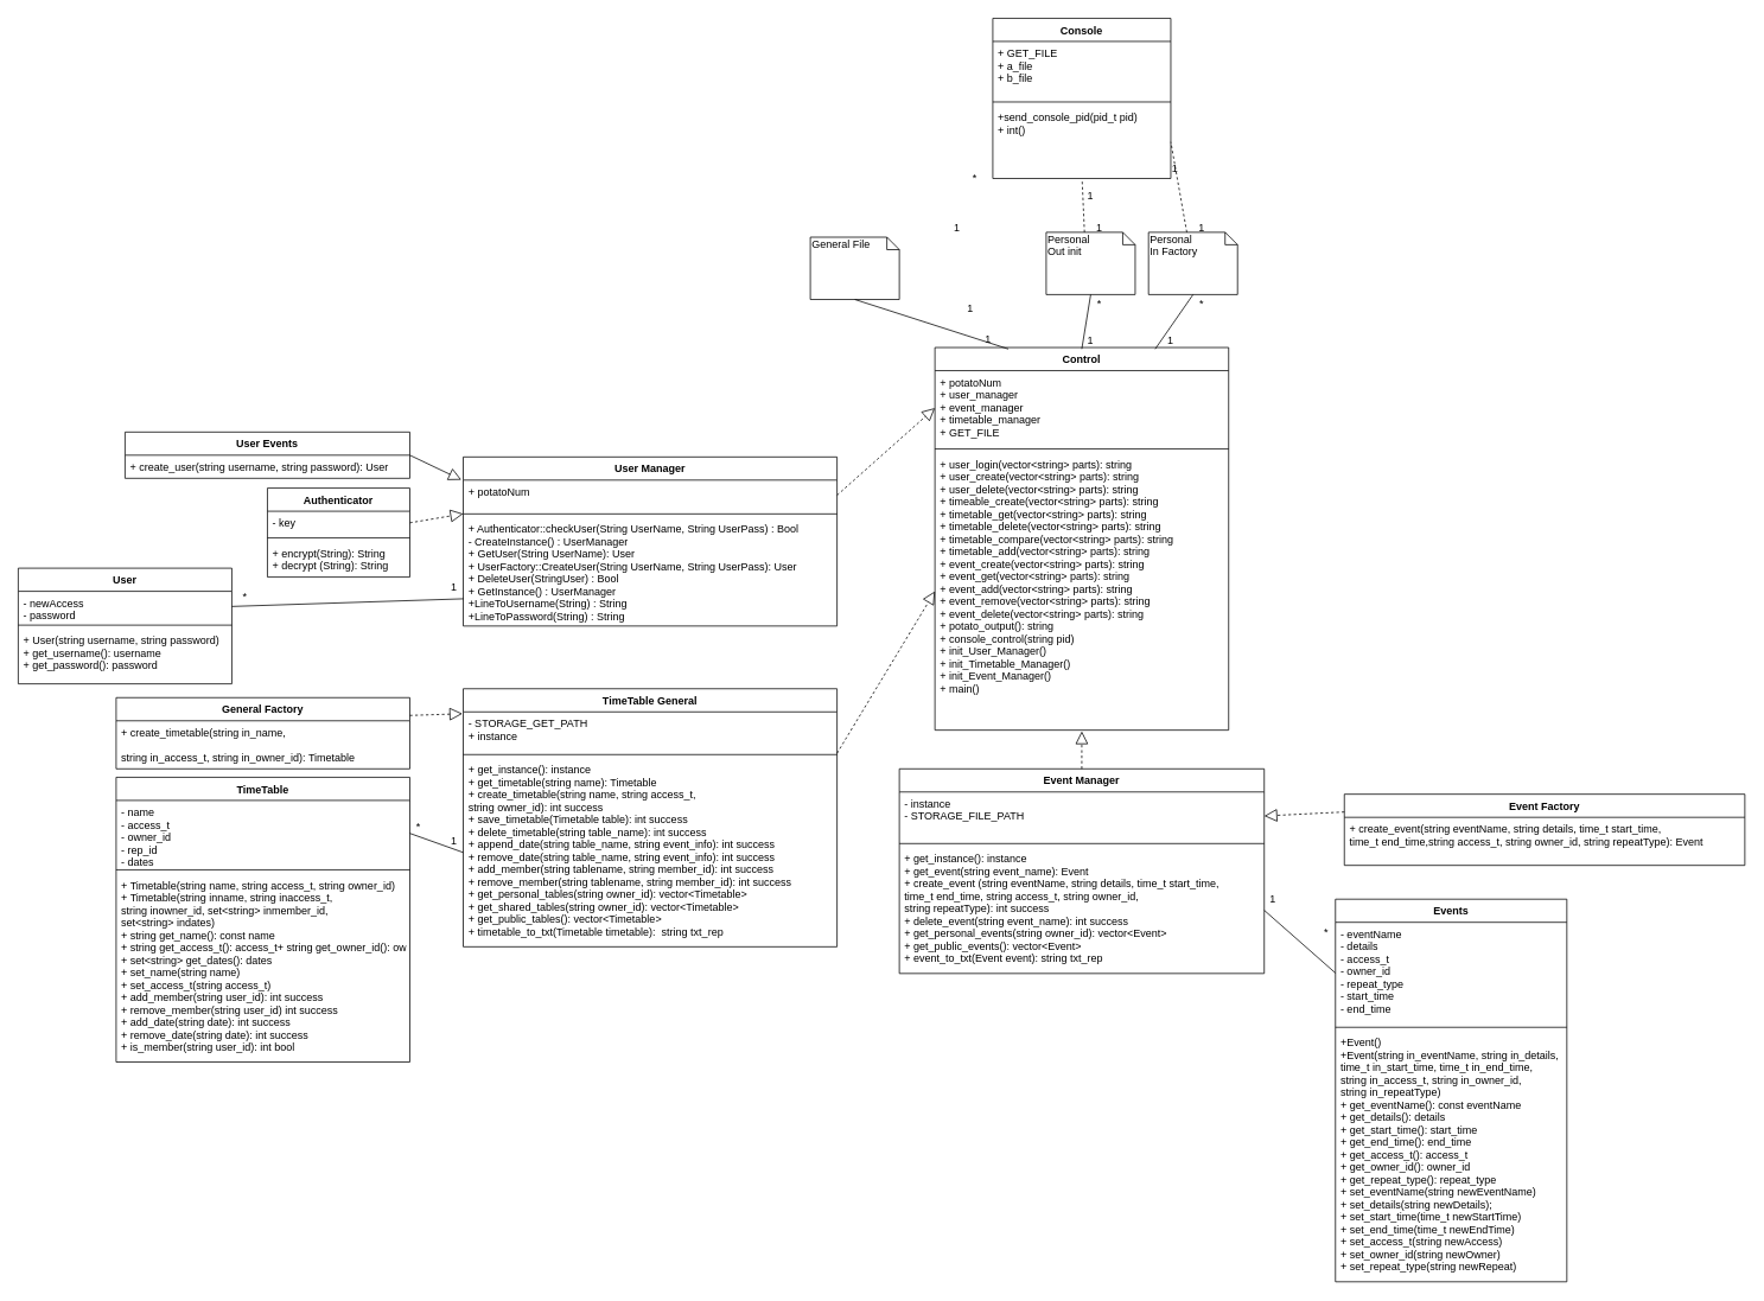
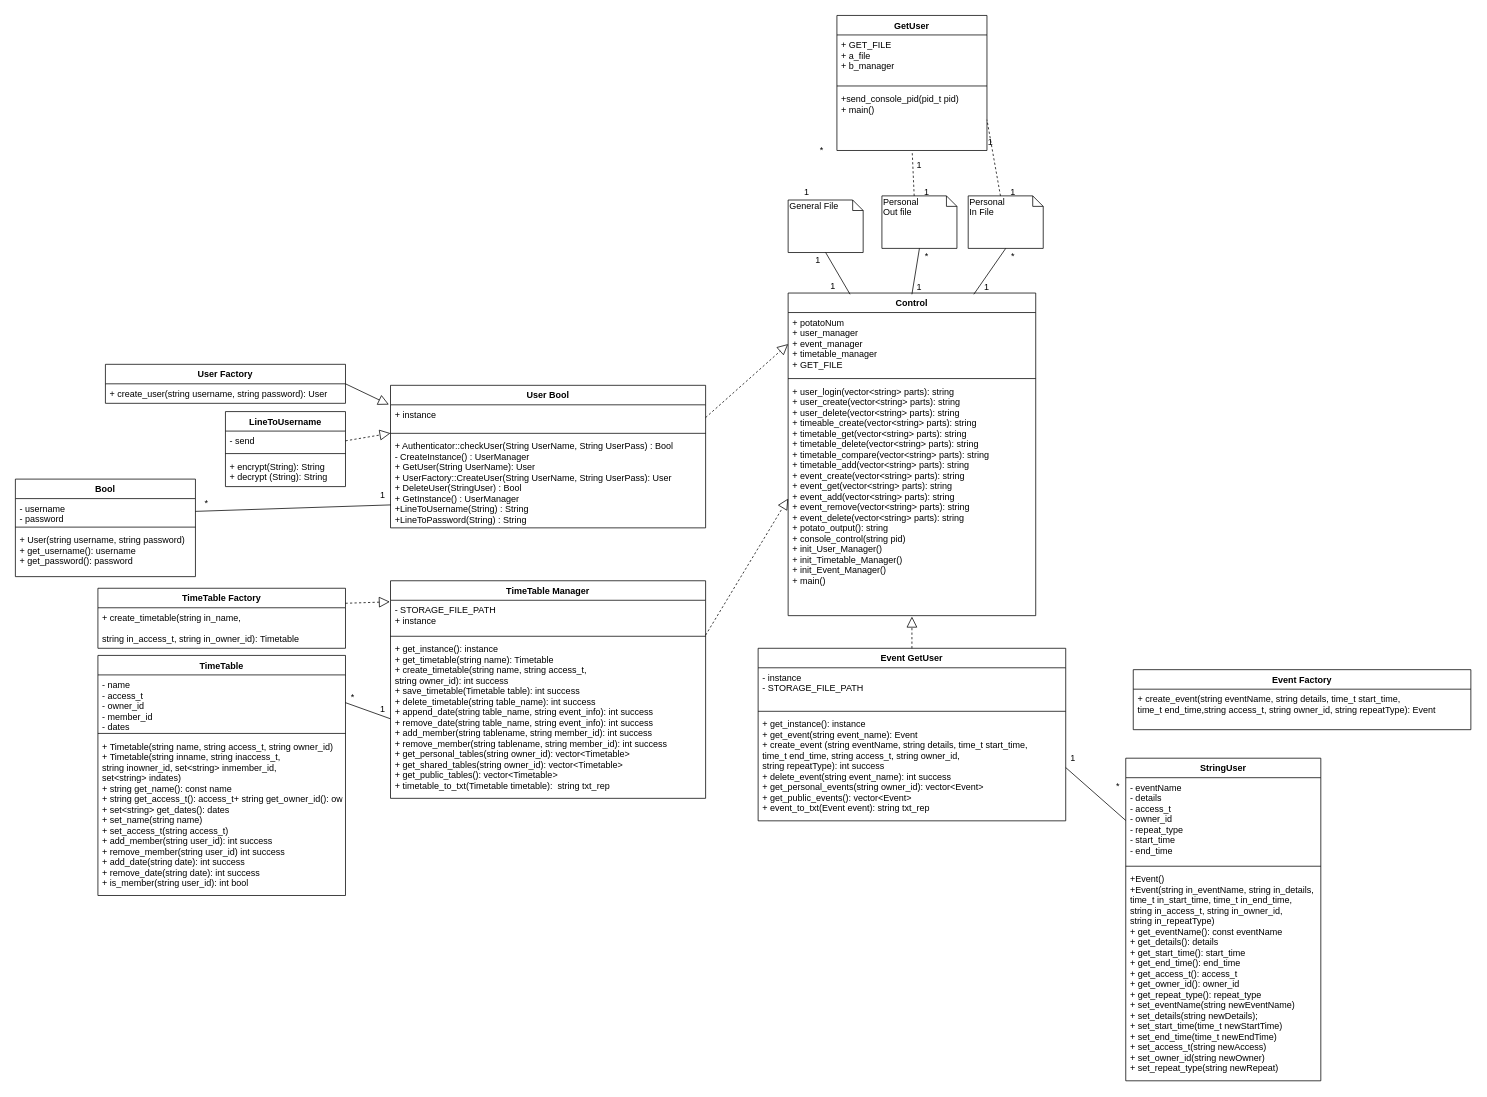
- <mxCell id="50" value="Console" style="swimlane;fontStyle=1;align=center;verticalAlign=top;childLayout=stackLayout;horizontal=1;startSize=26;horizontalStack=0;resizeParent=1;resizeParentMax=0;resizeLast=0;collapsible=1;marginBottom=0;" parent="1" vertex="1"><mxGeometry x="1115" y="20" width="200" height="180" as="geometry" /></mxCell>
+ <mxCell id="50" value="GetUser" style="swimlane;fontStyle=1;align=center;verticalAlign=top;childLayout=stackLayout;horizontal=1;startSize=26;horizontalStack=0;resizeParent=1;resizeParentMax=0;resizeLast=0;collapsible=1;marginBottom=0;" parent="1" vertex="1"><mxGeometry x="1115" y="20" width="200" height="180" as="geometry" /></mxCell>
- <mxCell id="51" value="+ GET_FILE&#10;+ a_file&#10;+ b_file&#10;&#10;&#10;" style="text;strokeColor=none;fillColor=none;align=left;verticalAlign=top;spacingLeft=4;spacingRight=4;overflow=hidden;rotatable=0;points=[[0,0.5],[1,0.5]];portConstraint=eastwest;" parent="50" vertex="1"><mxGeometry y="26" width="200" height="64" as="geometry" /></mxCell>
+ <mxCell id="51" value="+ GET_FILE&#10;+ a_file&#10;+ b_manager&#10;&#10;&#10;" style="text;strokeColor=none;fillColor=none;align=left;verticalAlign=top;spacingLeft=4;spacingRight=4;overflow=hidden;rotatable=0;points=[[0,0.5],[1,0.5]];portConstraint=eastwest;" parent="50" vertex="1"><mxGeometry y="26" width="200" height="64" as="geometry" /></mxCell>
- <mxCell id="53" value="+send_console_pid(pid_t pid)&#10;+ int()" style="text;strokeColor=none;fillColor=none;align=left;verticalAlign=top;spacingLeft=4;spacingRight=4;overflow=hidden;rotatable=0;points=[[0,0.5],[1,0.5]];portConstraint=eastwest;" parent="50" vertex="1"><mxGeometry y="98" width="200" height="82" as="geometry" /></mxCell>
+ <mxCell id="53" value="+send_console_pid(pid_t pid)&#10;+ main()" style="text;strokeColor=none;fillColor=none;align=left;verticalAlign=top;spacingLeft=4;spacingRight=4;overflow=hidden;rotatable=0;points=[[0,0.5],[1,0.5]];portConstraint=eastwest;" parent="50" vertex="1"><mxGeometry y="98" width="200" height="82" as="geometry" /></mxCell>
- <mxCell id="72" value="&lt;div&gt;Personal&lt;/div&gt;&lt;div&gt;Out init&lt;br&gt;&lt;/div&gt;" style="shape=note;whiteSpace=wrap;html=1;size=14;verticalAlign=top;align=left;spacingTop=-6;" parent="1" vertex="1"><mxGeometry x="1175" y="260.5" width="100" height="70" as="geometry" /></mxCell>
+ <mxCell id="72" value="&lt;div&gt;Personal&lt;/div&gt;&lt;div&gt;Out file&lt;br&gt;&lt;/div&gt;" style="shape=note;whiteSpace=wrap;html=1;size=14;verticalAlign=top;align=left;spacingTop=-6;" parent="1" vertex="1"><mxGeometry x="1175" y="260.5" width="100" height="70" as="geometry" /></mxCell>
- <mxCell id="60" value="&lt;div&gt;Personal &lt;br&gt;&lt;/div&gt;&lt;div&gt;In Factory&lt;br&gt;&lt;/div&gt;" style="shape=note;whiteSpace=wrap;html=1;size=14;verticalAlign=top;align=left;spacingTop=-6;" parent="1" vertex="1"><mxGeometry x="1290" y="260.5" width="100" height="70" as="geometry" /></mxCell>
+ <mxCell id="60" value="&lt;div&gt;Personal &lt;br&gt;&lt;/div&gt;&lt;div&gt;In File&lt;br&gt;&lt;/div&gt;" style="shape=note;whiteSpace=wrap;html=1;size=14;verticalAlign=top;align=left;spacingTop=-6;" parent="1" vertex="1"><mxGeometry x="1290" y="260.5" width="100" height="70" as="geometry" /></mxCell>
- <mxCell id="59" value="General File" style="shape=note;whiteSpace=wrap;html=1;size=14;verticalAlign=top;align=left;spacingTop=-6;" parent="1" vertex="1"><mxGeometry x="910" y="266" width="100" height="70" as="geometry" /></mxCell>
+ <mxCell id="59" value="General File" style="shape=note;whiteSpace=wrap;html=1;size=14;verticalAlign=top;align=left;spacingTop=-6;" parent="1" vertex="1"><mxGeometry x="1050" y="266" width="100" height="70" as="geometry" /></mxCell>
- <mxCell id="27" value="User Events" style="swimlane;fontStyle=1;align=center;verticalAlign=top;childLayout=stackLayout;horizontal=1;startSize=26;horizontalStack=0;resizeParent=1;resizeParentMax=0;resizeLast=0;collapsible=1;marginBottom=0;" parent="1" vertex="1"><mxGeometry x="140" y="485" width="320" height="52" as="geometry" /></mxCell>
+ <mxCell id="27" value="User Factory" style="swimlane;fontStyle=1;align=center;verticalAlign=top;childLayout=stackLayout;horizontal=1;startSize=26;horizontalStack=0;resizeParent=1;resizeParentMax=0;resizeLast=0;collapsible=1;marginBottom=0;" parent="1" vertex="1"><mxGeometry x="140" y="485" width="320" height="52" as="geometry" /></mxCell>
- <mxCell id="2" value="User Manager" style="swimlane;fontStyle=1;align=center;verticalAlign=top;childLayout=stackLayout;horizontal=1;startSize=26;horizontalStack=0;resizeParent=1;resizeParentMax=0;resizeLast=0;collapsible=1;marginBottom=0;" parent="1" vertex="1"><mxGeometry x="520" y="513" width="420" height="190" as="geometry" /></mxCell>
+ <mxCell id="2" value="User Bool" style="swimlane;fontStyle=1;align=center;verticalAlign=top;childLayout=stackLayout;horizontal=1;startSize=26;horizontalStack=0;resizeParent=1;resizeParentMax=0;resizeLast=0;collapsible=1;marginBottom=0;" parent="1" vertex="1"><mxGeometry x="520" y="513" width="420" height="190" as="geometry" /></mxCell>
- <mxCell id="3" value="+ potatoNum" style="text;strokeColor=none;fillColor=none;align=left;verticalAlign=top;spacingLeft=4;spacingRight=4;overflow=hidden;rotatable=0;points=[[0,0.5],[1,0.5]];portConstraint=eastwest;" parent="2" vertex="1"><mxGeometry y="26" width="420" height="34" as="geometry" /></mxCell>
+ <mxCell id="3" value="+ instance" style="text;strokeColor=none;fillColor=none;align=left;verticalAlign=top;spacingLeft=4;spacingRight=4;overflow=hidden;rotatable=0;points=[[0,0.5],[1,0.5]];portConstraint=eastwest;" parent="2" vertex="1"><mxGeometry y="26" width="420" height="34" as="geometry" /></mxCell>
- <mxCell id="6" value="Authenticator" style="swimlane;fontStyle=1;align=center;verticalAlign=top;childLayout=stackLayout;horizontal=1;startSize=26;horizontalStack=0;resizeParent=1;resizeParentMax=0;resizeLast=0;collapsible=1;marginBottom=0;" parent="1" vertex="1"><mxGeometry x="300" y="548" width="160" height="100" as="geometry"><mxRectangle x="1520" y="927.5" width="100" height="26" as="alternateBounds" /></mxGeometry></mxCell>
+ <mxCell id="6" value="LineToUsername" style="swimlane;fontStyle=1;align=center;verticalAlign=top;childLayout=stackLayout;horizontal=1;startSize=26;horizontalStack=0;resizeParent=1;resizeParentMax=0;resizeLast=0;collapsible=1;marginBottom=0;" parent="1" vertex="1"><mxGeometry x="300" y="548" width="160" height="100" as="geometry"><mxRectangle x="1520" y="927.5" width="100" height="26" as="alternateBounds" /></mxGeometry></mxCell>
- <mxCell id="7" value="- key" style="text;strokeColor=none;fillColor=none;align=left;verticalAlign=top;spacingLeft=4;spacingRight=4;overflow=hidden;rotatable=0;points=[[0,0.5],[1,0.5]];portConstraint=eastwest;" parent="6" vertex="1"><mxGeometry y="26" width="160" height="26" as="geometry" /></mxCell>
+ <mxCell id="7" value="- send" style="text;strokeColor=none;fillColor=none;align=left;verticalAlign=top;spacingLeft=4;spacingRight=4;overflow=hidden;rotatable=0;points=[[0,0.5],[1,0.5]];portConstraint=eastwest;" parent="6" vertex="1"><mxGeometry y="26" width="160" height="26" as="geometry" /></mxCell>
- <mxCell id="10" value="User" style="swimlane;fontStyle=1;align=center;verticalAlign=top;childLayout=stackLayout;horizontal=1;startSize=26;horizontalStack=0;resizeParent=1;resizeParentMax=0;resizeLast=0;collapsible=1;marginBottom=0;" parent="1" vertex="1"><mxGeometry x="20" y="638" width="240" height="130" as="geometry" /></mxCell>
+ <mxCell id="10" value="Bool" style="swimlane;fontStyle=1;align=center;verticalAlign=top;childLayout=stackLayout;horizontal=1;startSize=26;horizontalStack=0;resizeParent=1;resizeParentMax=0;resizeLast=0;collapsible=1;marginBottom=0;" parent="1" vertex="1"><mxGeometry x="20" y="638" width="240" height="130" as="geometry" /></mxCell>
- <mxCell id="11" value="- newAccess&#10;- password&#10;" style="text;strokeColor=none;fillColor=none;align=left;verticalAlign=top;spacingLeft=4;spacingRight=4;overflow=hidden;rotatable=0;points=[[0,0.5],[1,0.5]];portConstraint=eastwest;" parent="10" vertex="1"><mxGeometry y="26" width="240" height="34" as="geometry" /></mxCell>
+ <mxCell id="11" value="- username&#10;- password&#10;" style="text;strokeColor=none;fillColor=none;align=left;verticalAlign=top;spacingLeft=4;spacingRight=4;overflow=hidden;rotatable=0;points=[[0,0.5],[1,0.5]];portConstraint=eastwest;" parent="10" vertex="1"><mxGeometry y="26" width="240" height="34" as="geometry" /></mxCell>
- <mxCell id="15" value="TimeTable General" style="swimlane;fontStyle=1;align=center;verticalAlign=top;childLayout=stackLayout;horizontal=1;startSize=26;horizontalStack=0;resizeParent=1;resizeParentMax=0;resizeLast=0;collapsible=1;marginBottom=0;" parent="1" vertex="1"><mxGeometry x="520" y="773.5" width="420" height="290" as="geometry" /></mxCell>
+ <mxCell id="15" value="TimeTable Manager" style="swimlane;fontStyle=1;align=center;verticalAlign=top;childLayout=stackLayout;horizontal=1;startSize=26;horizontalStack=0;resizeParent=1;resizeParentMax=0;resizeLast=0;collapsible=1;marginBottom=0;" parent="1" vertex="1"><mxGeometry x="520" y="773.5" width="420" height="290" as="geometry" /></mxCell>
- <mxCell id="31" value="General Factory" style="swimlane;fontStyle=1;align=center;verticalAlign=top;childLayout=stackLayout;horizontal=1;startSize=26;horizontalStack=0;resizeParent=1;resizeParentMax=0;resizeLast=0;collapsible=1;marginBottom=0;" parent="1" vertex="1"><mxGeometry x="130" y="783.5" width="330" height="80" as="geometry" /></mxCell>
+ <mxCell id="31" value="TimeTable Factory" style="swimlane;fontStyle=1;align=center;verticalAlign=top;childLayout=stackLayout;horizontal=1;startSize=26;horizontalStack=0;resizeParent=1;resizeParentMax=0;resizeLast=0;collapsible=1;marginBottom=0;" parent="1" vertex="1"><mxGeometry x="130" y="783.5" width="330" height="80" as="geometry" /></mxCell>
- <mxCell id="16" value="- STORAGE_GET_PATH&#10;+ instance&#10;" style="text;strokeColor=none;fillColor=none;align=left;verticalAlign=top;spacingLeft=4;spacingRight=4;overflow=hidden;rotatable=0;points=[[0,0.5],[1,0.5]];portConstraint=eastwest;" parent="15" vertex="1"><mxGeometry y="26" width="420" height="44" as="geometry" /></mxCell>
+ <mxCell id="16" value="- STORAGE_FILE_PATH&#10;+ instance&#10;" style="text;strokeColor=none;fillColor=none;align=left;verticalAlign=top;spacingLeft=4;spacingRight=4;overflow=hidden;rotatable=0;points=[[0,0.5],[1,0.5]];portConstraint=eastwest;" parent="15" vertex="1"><mxGeometry y="26" width="420" height="44" as="geometry" /></mxCell>
- <mxCell id="23" value="Event Manager" style="swimlane;fontStyle=1;align=center;verticalAlign=top;childLayout=stackLayout;horizontal=1;startSize=26;horizontalStack=0;resizeParent=1;resizeParentMax=0;resizeLast=0;collapsible=1;marginBottom=0;" parent="1" vertex="1"><mxGeometry x="1010" y="863.5" width="410" height="230" as="geometry" /></mxCell>
+ <mxCell id="23" value="Event GetUser" style="swimlane;fontStyle=1;align=center;verticalAlign=top;childLayout=stackLayout;horizontal=1;startSize=26;horizontalStack=0;resizeParent=1;resizeParentMax=0;resizeLast=0;collapsible=1;marginBottom=0;" parent="1" vertex="1"><mxGeometry x="1010" y="863.5" width="410" height="230" as="geometry" /></mxCell>
- <mxCell id="20" value="- name&#10;- access_t&#10;- owner_id&#10;- rep_id&#10;- dates&#10;" style="text;strokeColor=none;fillColor=none;align=left;verticalAlign=top;spacingLeft=4;spacingRight=4;overflow=hidden;rotatable=0;points=[[0,0.5],[1,0.5]];portConstraint=eastwest;" parent="19" vertex="1"><mxGeometry y="26" width="330" height="74" as="geometry" /></mxCell>
+ <mxCell id="20" value="- name&#10;- access_t&#10;- owner_id&#10;- member_id&#10;- dates&#10;" style="text;strokeColor=none;fillColor=none;align=left;verticalAlign=top;spacingLeft=4;spacingRight=4;overflow=hidden;rotatable=0;points=[[0,0.5],[1,0.5]];portConstraint=eastwest;" parent="19" vertex="1"><mxGeometry y="26" width="330" height="74" as="geometry" /></mxCell>
- <mxCell id="49" value="" style="endArrow=block;dashed=1;endFill=0;endSize=12;html=1;entryX=1;entryY=0.5;entryDx=0;entryDy=0;exitX=0;exitY=0.25;exitDx=0;exitDy=0;" parent="1" source="29" target="24" edge="1"><mxGeometry width="160" relative="1" as="geometry"><mxPoint x="1520" y="900" as="sourcePoint" /><mxPoint x="919.16" y="1233.568" as="targetPoint" /></mxGeometry></mxCell>
- <mxCell id="33" value="Events" style="swimlane;fontStyle=1;align=center;verticalAlign=top;childLayout=stackLayout;horizontal=1;startSize=26;horizontalStack=0;resizeParent=1;resizeParentMax=0;resizeLast=0;collapsible=1;marginBottom=0;" parent="1" vertex="1"><mxGeometry x="1500" y="1010" width="260" height="430" as="geometry" /></mxCell>
+ <mxCell id="33" value="StringUser" style="swimlane;fontStyle=1;align=center;verticalAlign=top;childLayout=stackLayout;horizontal=1;startSize=26;horizontalStack=0;resizeParent=1;resizeParentMax=0;resizeLast=0;collapsible=1;marginBottom=0;" parent="1" vertex="1"><mxGeometry x="1500" y="1010" width="260" height="430" as="geometry" /></mxCell>
